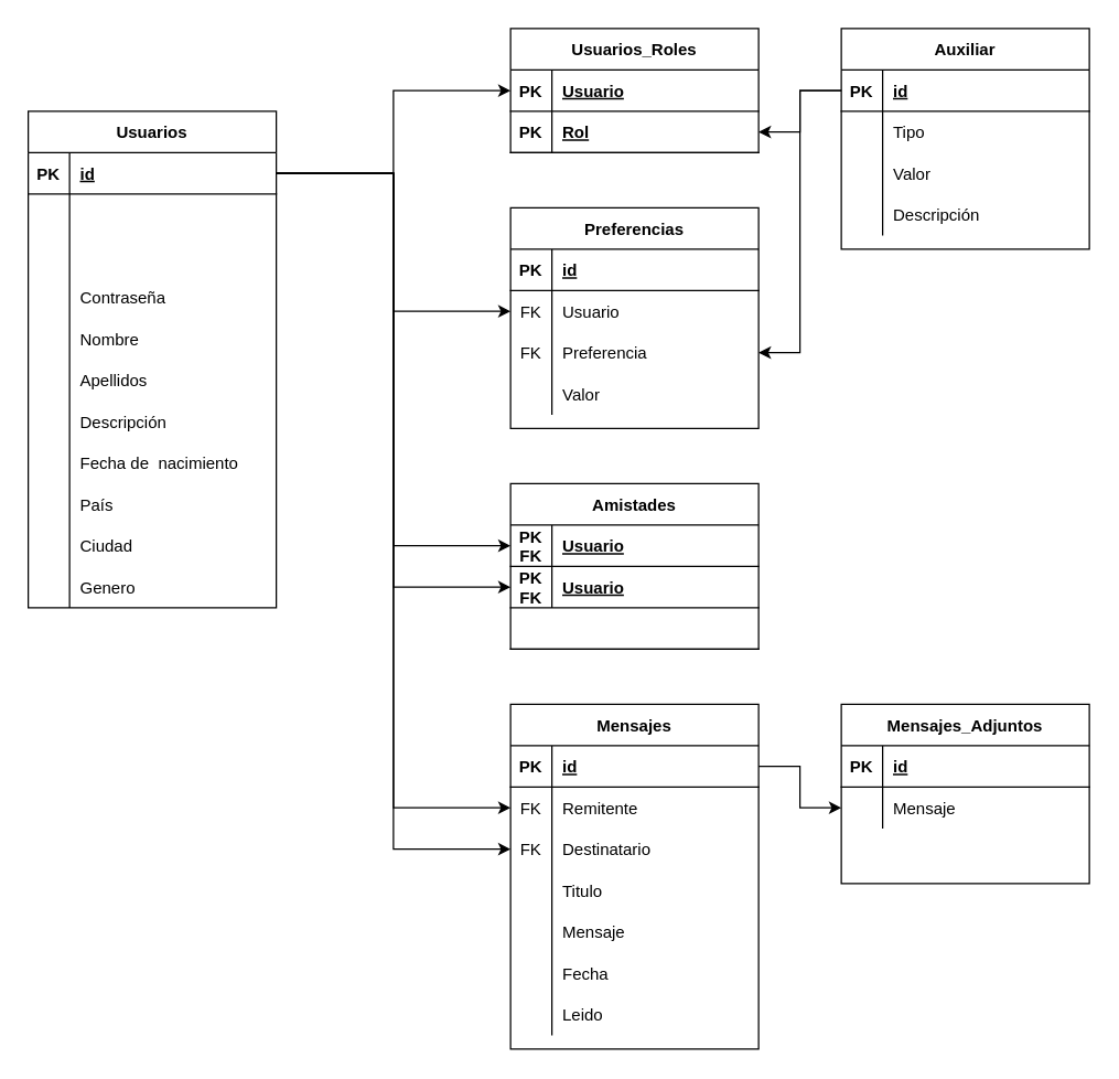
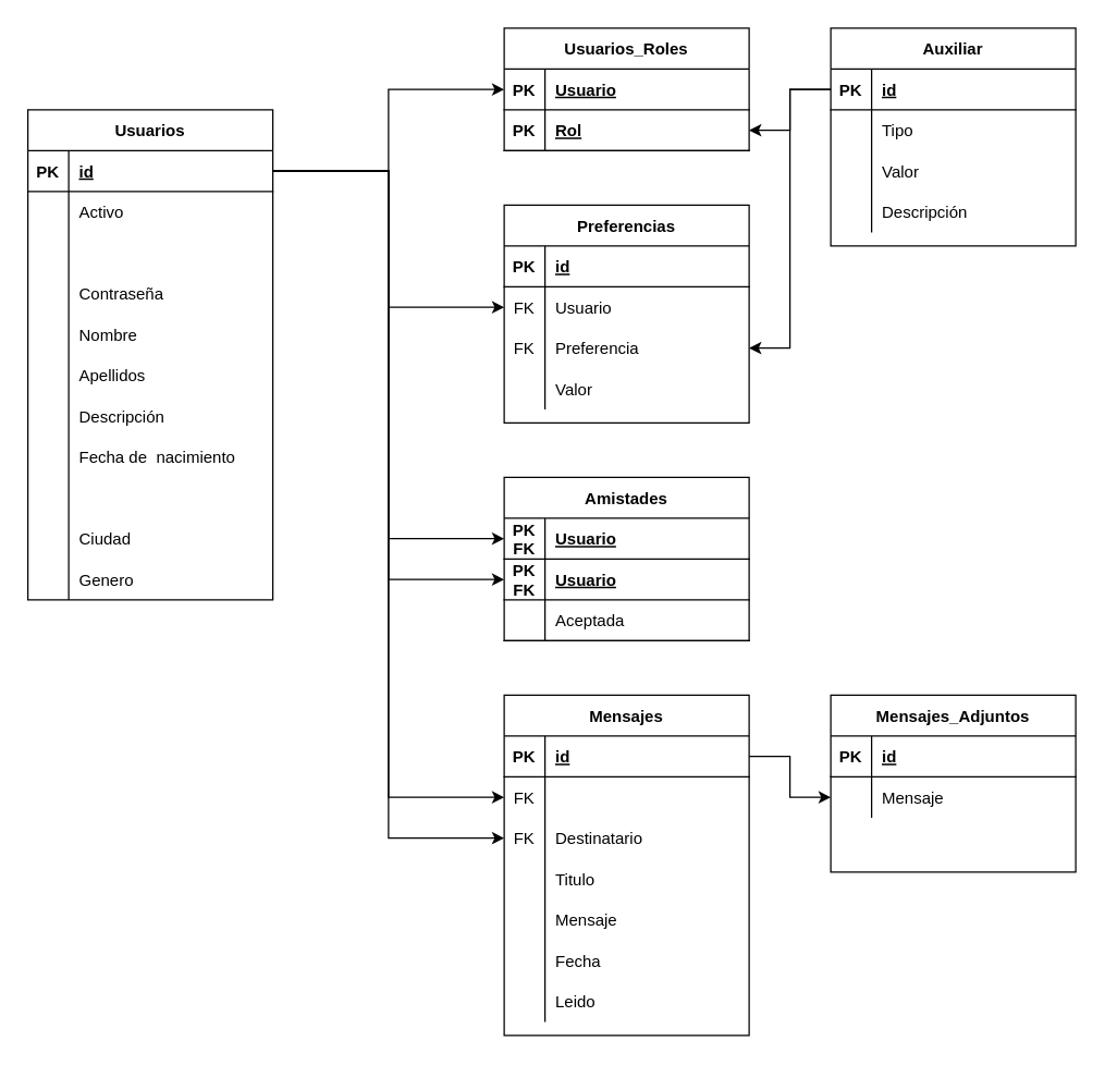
+ <mxCell id="8" value="Activo" style="shape=partialRectangle;connectable=0;fillColor=none;top=0;left=0;bottom=0;right=0;align=left;spacingLeft=6;overflow=hidden;" parent="6" vertex="1"><mxGeometry x="30" width="150" height="30" as="geometry" /></mxCell>
- <mxCell id="28" value="País" style="shape=partialRectangle;connectable=0;fillColor=none;top=0;left=0;bottom=0;right=0;align=left;spacingLeft=6;overflow=hidden;" parent="26" vertex="1"><mxGeometry x="30" width="150" height="30" as="geometry" /></mxCell>
+ <mxCell id="64" value="Aceptada" style="shape=partialRectangle;connectable=0;fillColor=none;top=0;left=0;bottom=0;right=0;align=left;spacingLeft=6;fontStyle=0;overflow=hidden;" parent="62" vertex="1"><mxGeometry x="30" width="150" height="30" as="geometry" /></mxCell>
- <mxCell id="93" value="Remitente" style="shape=partialRectangle;connectable=0;fillColor=none;top=0;left=0;bottom=0;right=0;align=left;spacingLeft=6;overflow=hidden;" parent="91" vertex="1"><mxGeometry x="30" width="150" height="30" as="geometry" /></mxCell>
